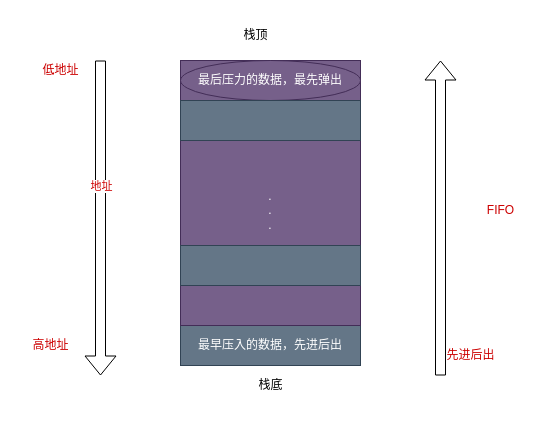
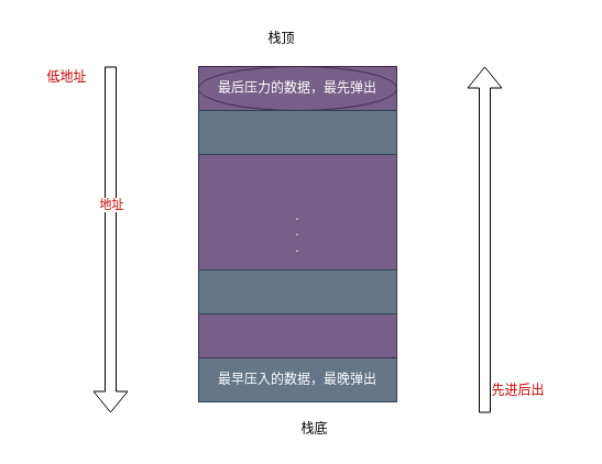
- <mxCell id="15" value="FIFO" style="text;html=1;align=center;verticalAlign=middle;resizable=0;points=[];autosize=1;strokeColor=none;fillColor=none;fontColor=#CC0000;" parent="1" vertex="1"><mxGeometry x="475" y="195" width="50" height="30" as="geometry" /></mxCell>
- <mxCell id="12" value="高地址" style="text;html=1;align=center;verticalAlign=middle;resizable=0;points=[];autosize=1;strokeColor=none;fillColor=none;fontColor=#CC0000;" parent="1" vertex="1"><mxGeometry x="20" y="330" width="60" height="30" as="geometry" /></mxCell>
- <mxCell id="3" value="最早压入的数据，先进后出" style="rounded=0;whiteSpace=wrap;html=1;fillColor=#647687;fontColor=#ffffff;strokeColor=#314354;" parent="1" vertex="1"><mxGeometry x="180" y="325" width="180" height="40" as="geometry" /></mxCell>
+ <mxCell id="3" value="最早压入的数据，最晚弹出" style="rounded=0;whiteSpace=wrap;html=1;fillColor=#647687;fontColor=#ffffff;strokeColor=#314354;" parent="1" vertex="1"><mxGeometry x="180" y="325" width="180" height="40" as="geometry" /></mxCell>
- <mxCell id="16" value="栈底" style="text;html=1;align=center;verticalAlign=middle;resizable=0;points=[];autosize=1;strokeColor=none;fillColor=none;" vertex="1" parent="1"><mxGeometry x="245" y="370" width="50" height="30" as="geometry" /></mxCell>
+ <mxCell id="16" value="栈底" style="text;html=1;align=center;verticalAlign=middle;resizable=0;points=[];autosize=1;strokeColor=none;fillColor=none;" vertex="1" parent="1"><mxGeometry x="260" y="375" width="50" height="30" as="geometry" /></mxCell>
